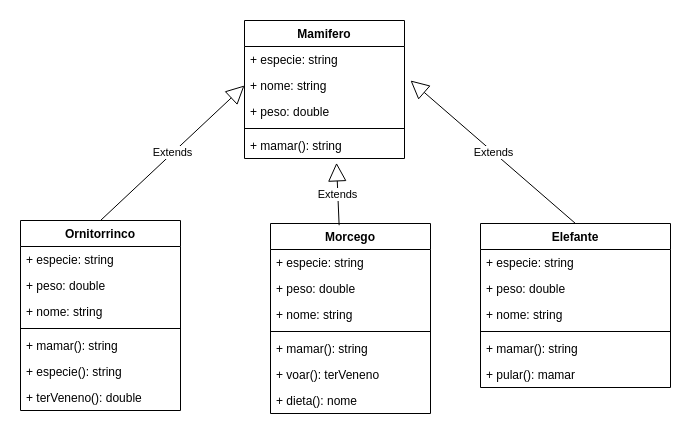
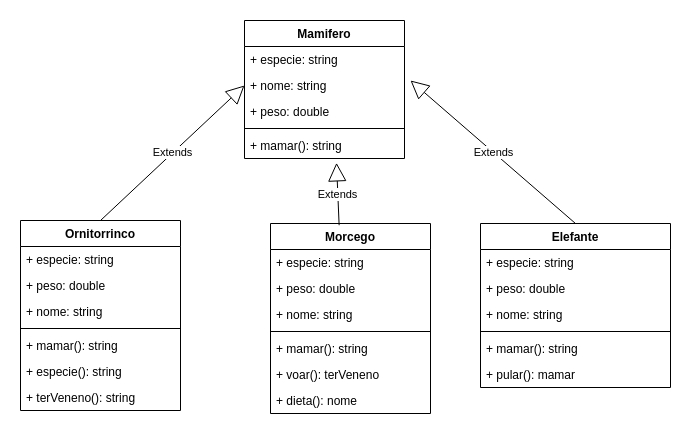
- <mxCell id="15" value="+ terVeneno(): double" style="text;strokeColor=none;fillColor=none;align=left;verticalAlign=top;spacingLeft=4;spacingRight=4;overflow=hidden;rotatable=0;points=[[0,0.5],[1,0.5]];portConstraint=eastwest;whiteSpace=wrap;html=1;" vertex="1" parent="8"><mxGeometry y="164" width="160" height="26" as="geometry" /></mxCell>
+ <mxCell id="15" value="+ terVeneno(): string" style="text;strokeColor=none;fillColor=none;align=left;verticalAlign=top;spacingLeft=4;spacingRight=4;overflow=hidden;rotatable=0;points=[[0,0.5],[1,0.5]];portConstraint=eastwest;whiteSpace=wrap;html=1;" vertex="1" parent="8"><mxGeometry y="164" width="160" height="26" as="geometry" /></mxCell>
